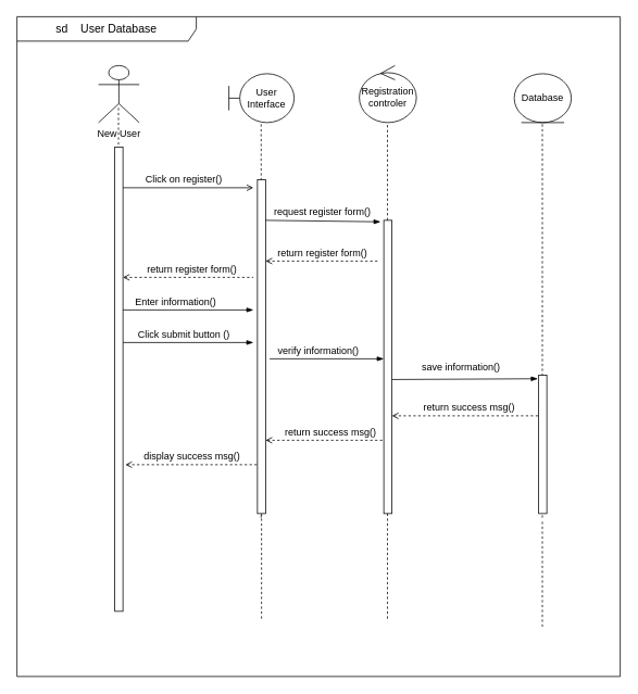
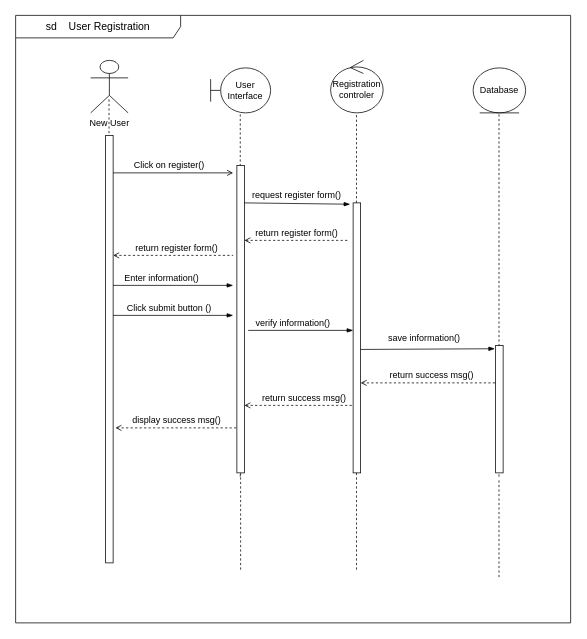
- <mxCell id="39" value="&lt;font style=&quot;font-size: 14px&quot;&gt;sd&amp;nbsp; &amp;nbsp; User Database&lt;/font&gt;" style="shape=umlFrame;whiteSpace=wrap;html=1;width=220;height=30;" vertex="1" parent="1"><mxGeometry x="20" y="20" width="740" height="810" as="geometry" /></mxCell>
+ <mxCell id="39" value="&lt;font style=&quot;font-size: 14px&quot;&gt;sd&amp;nbsp; &amp;nbsp; User Registration&lt;/font&gt;" style="shape=umlFrame;whiteSpace=wrap;html=1;width=220;height=30;" vertex="1" parent="1"><mxGeometry x="20" y="20" width="740" height="810" as="geometry" /></mxCell>
